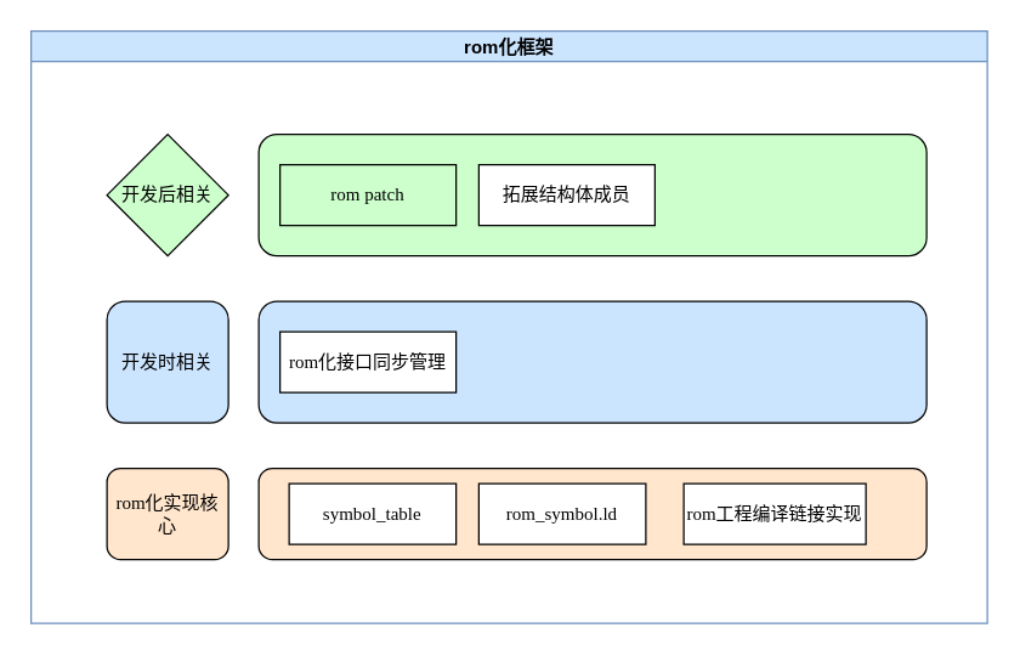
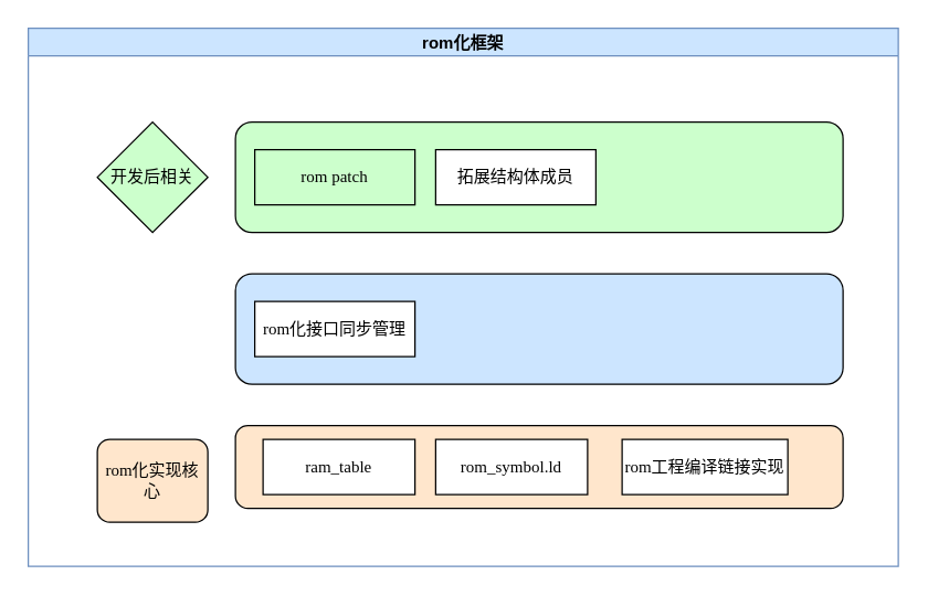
- <mxCell id="4" value="开发时相关" style="rounded=1;whiteSpace=wrap;html=1;labelBackgroundColor=none;fontFamily=Lucida Console;fillColor=#CCE5FF;" parent="2" vertex="1"><mxGeometry x="50" y="178" width="80" height="80" as="geometry" /></mxCell>
- <mxCell id="5" value="rom化实现核心&lt;br&gt;" style="rounded=1;whiteSpace=wrap;html=1;fillColor=#FFE6CC;fontFamily=Lucida Console;" parent="2" vertex="1"><mxGeometry x="50" y="288" width="80" height="60" as="geometry" /></mxCell>
+ <mxCell id="5" value="rom化实现核心&lt;br&gt;" style="rounded=1;whiteSpace=wrap;html=1;fillColor=#FFE6CC;fontFamily=Lucida Console;" parent="2" vertex="1"><mxGeometry x="50" y="298" width="80" height="60" as="geometry" /></mxCell>
- <mxCell id="6" value="symbol_table" style="rounded=0;whiteSpace=wrap;html=1;labelBackgroundColor=none;fontFamily=Lucida Console;fillColor=#FFFFFF;" parent="2" vertex="1"><mxGeometry x="170" y="298" width="110" height="40" as="geometry" /></mxCell>
+ <mxCell id="6" value="ram_table" style="rounded=0;whiteSpace=wrap;html=1;labelBackgroundColor=none;fontFamily=Lucida Console;fillColor=#FFFFFF;" parent="2" vertex="1"><mxGeometry x="170" y="298" width="110" height="40" as="geometry" /></mxCell>
